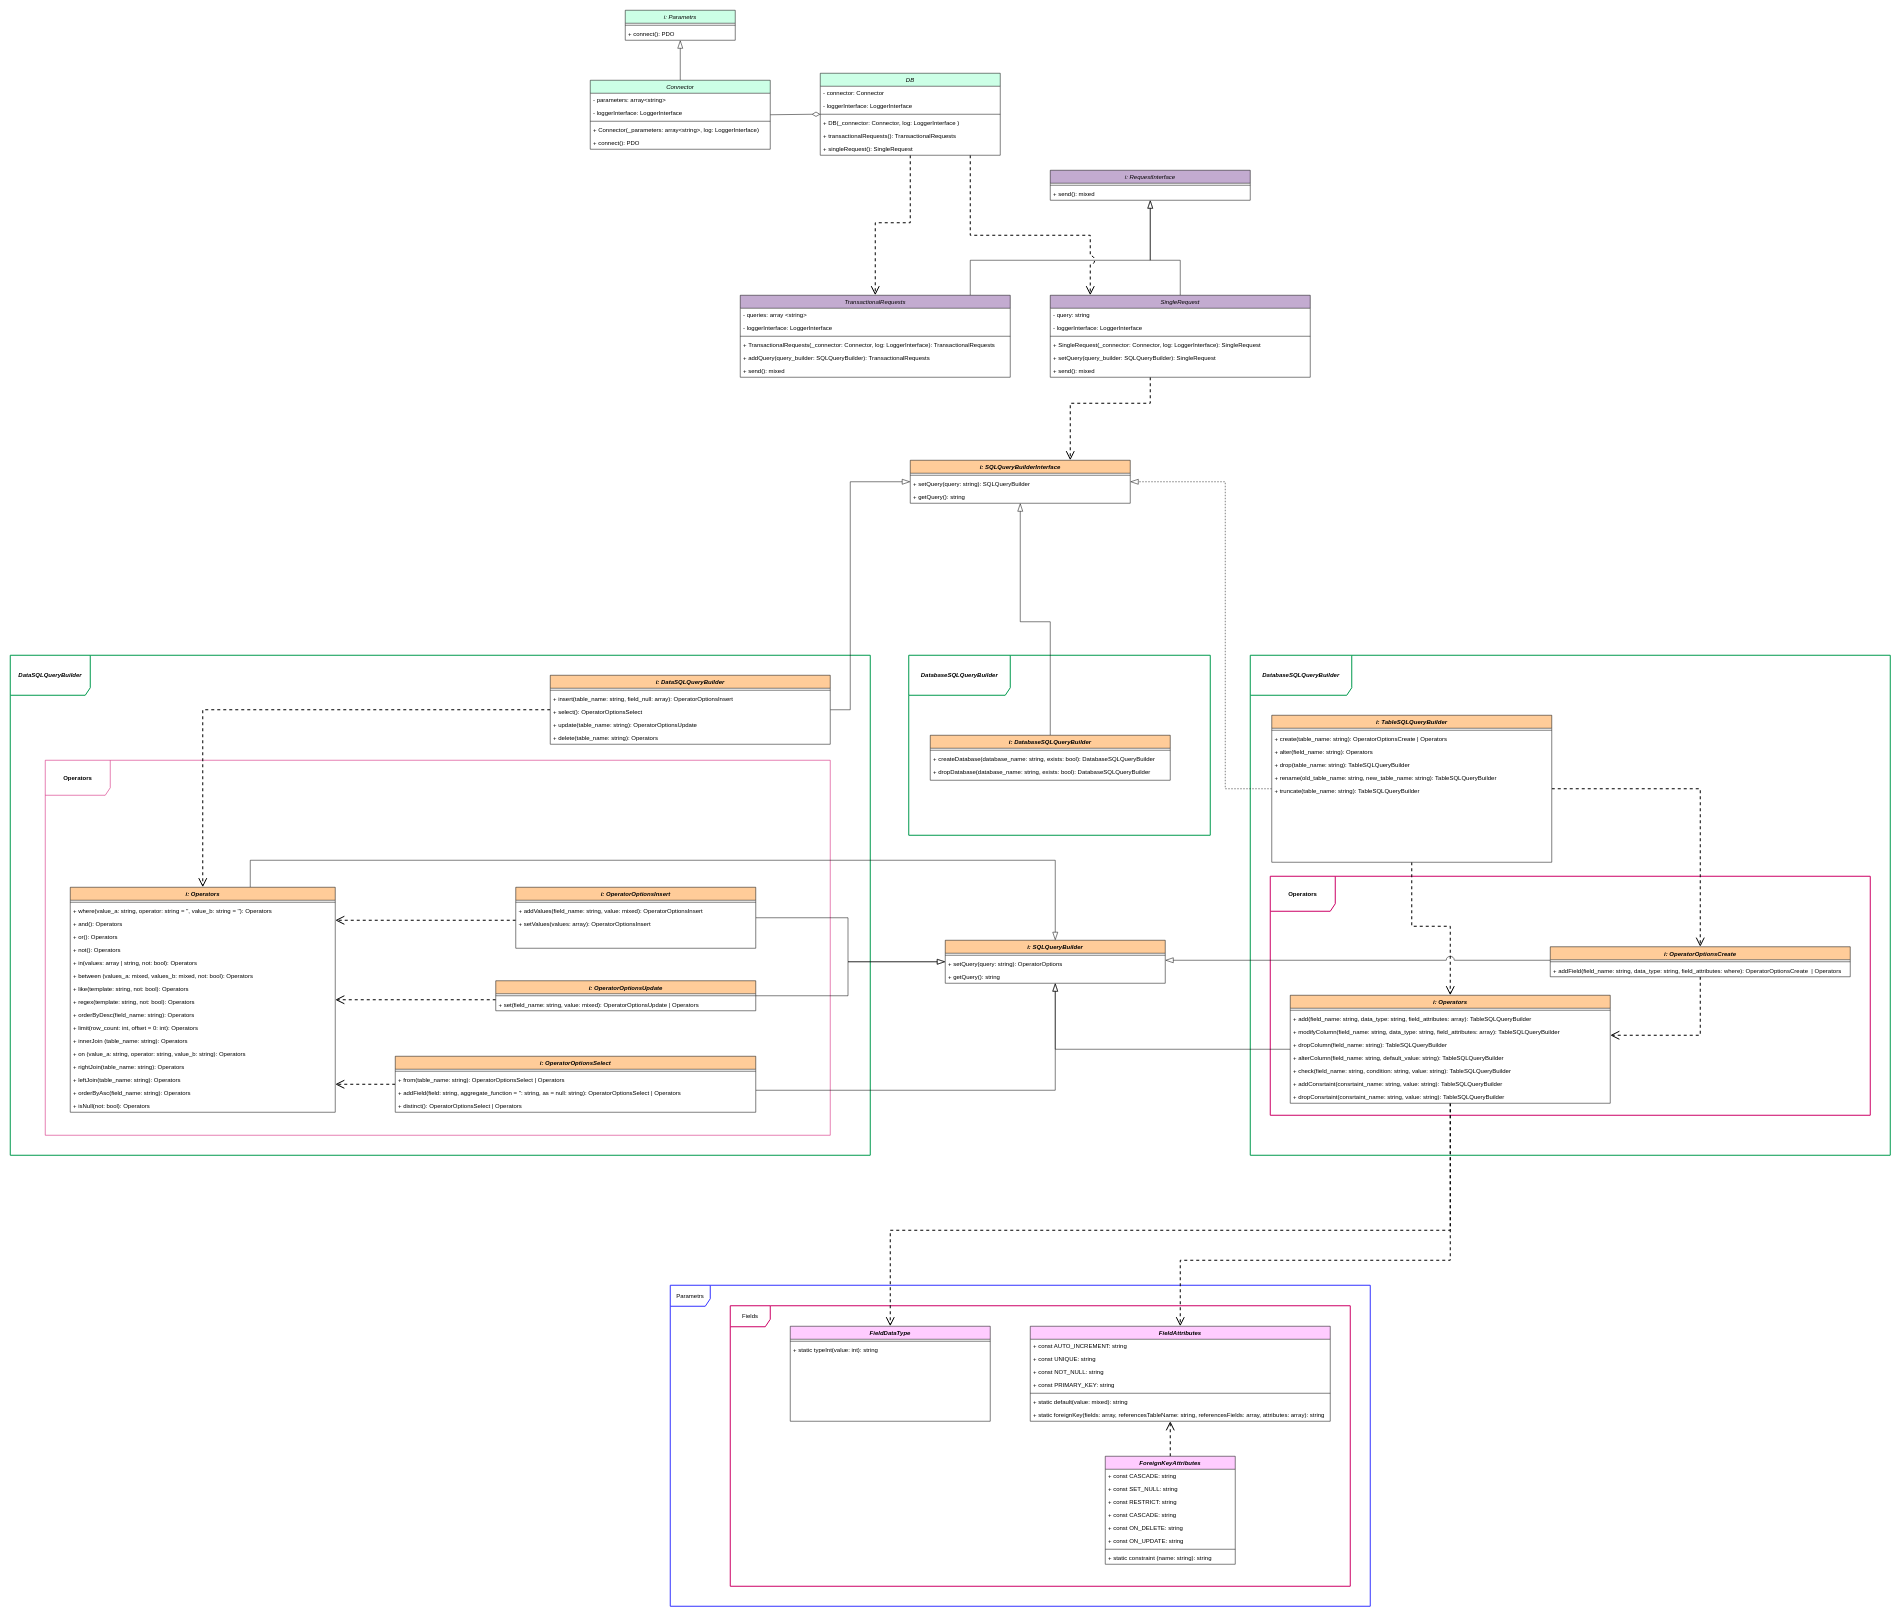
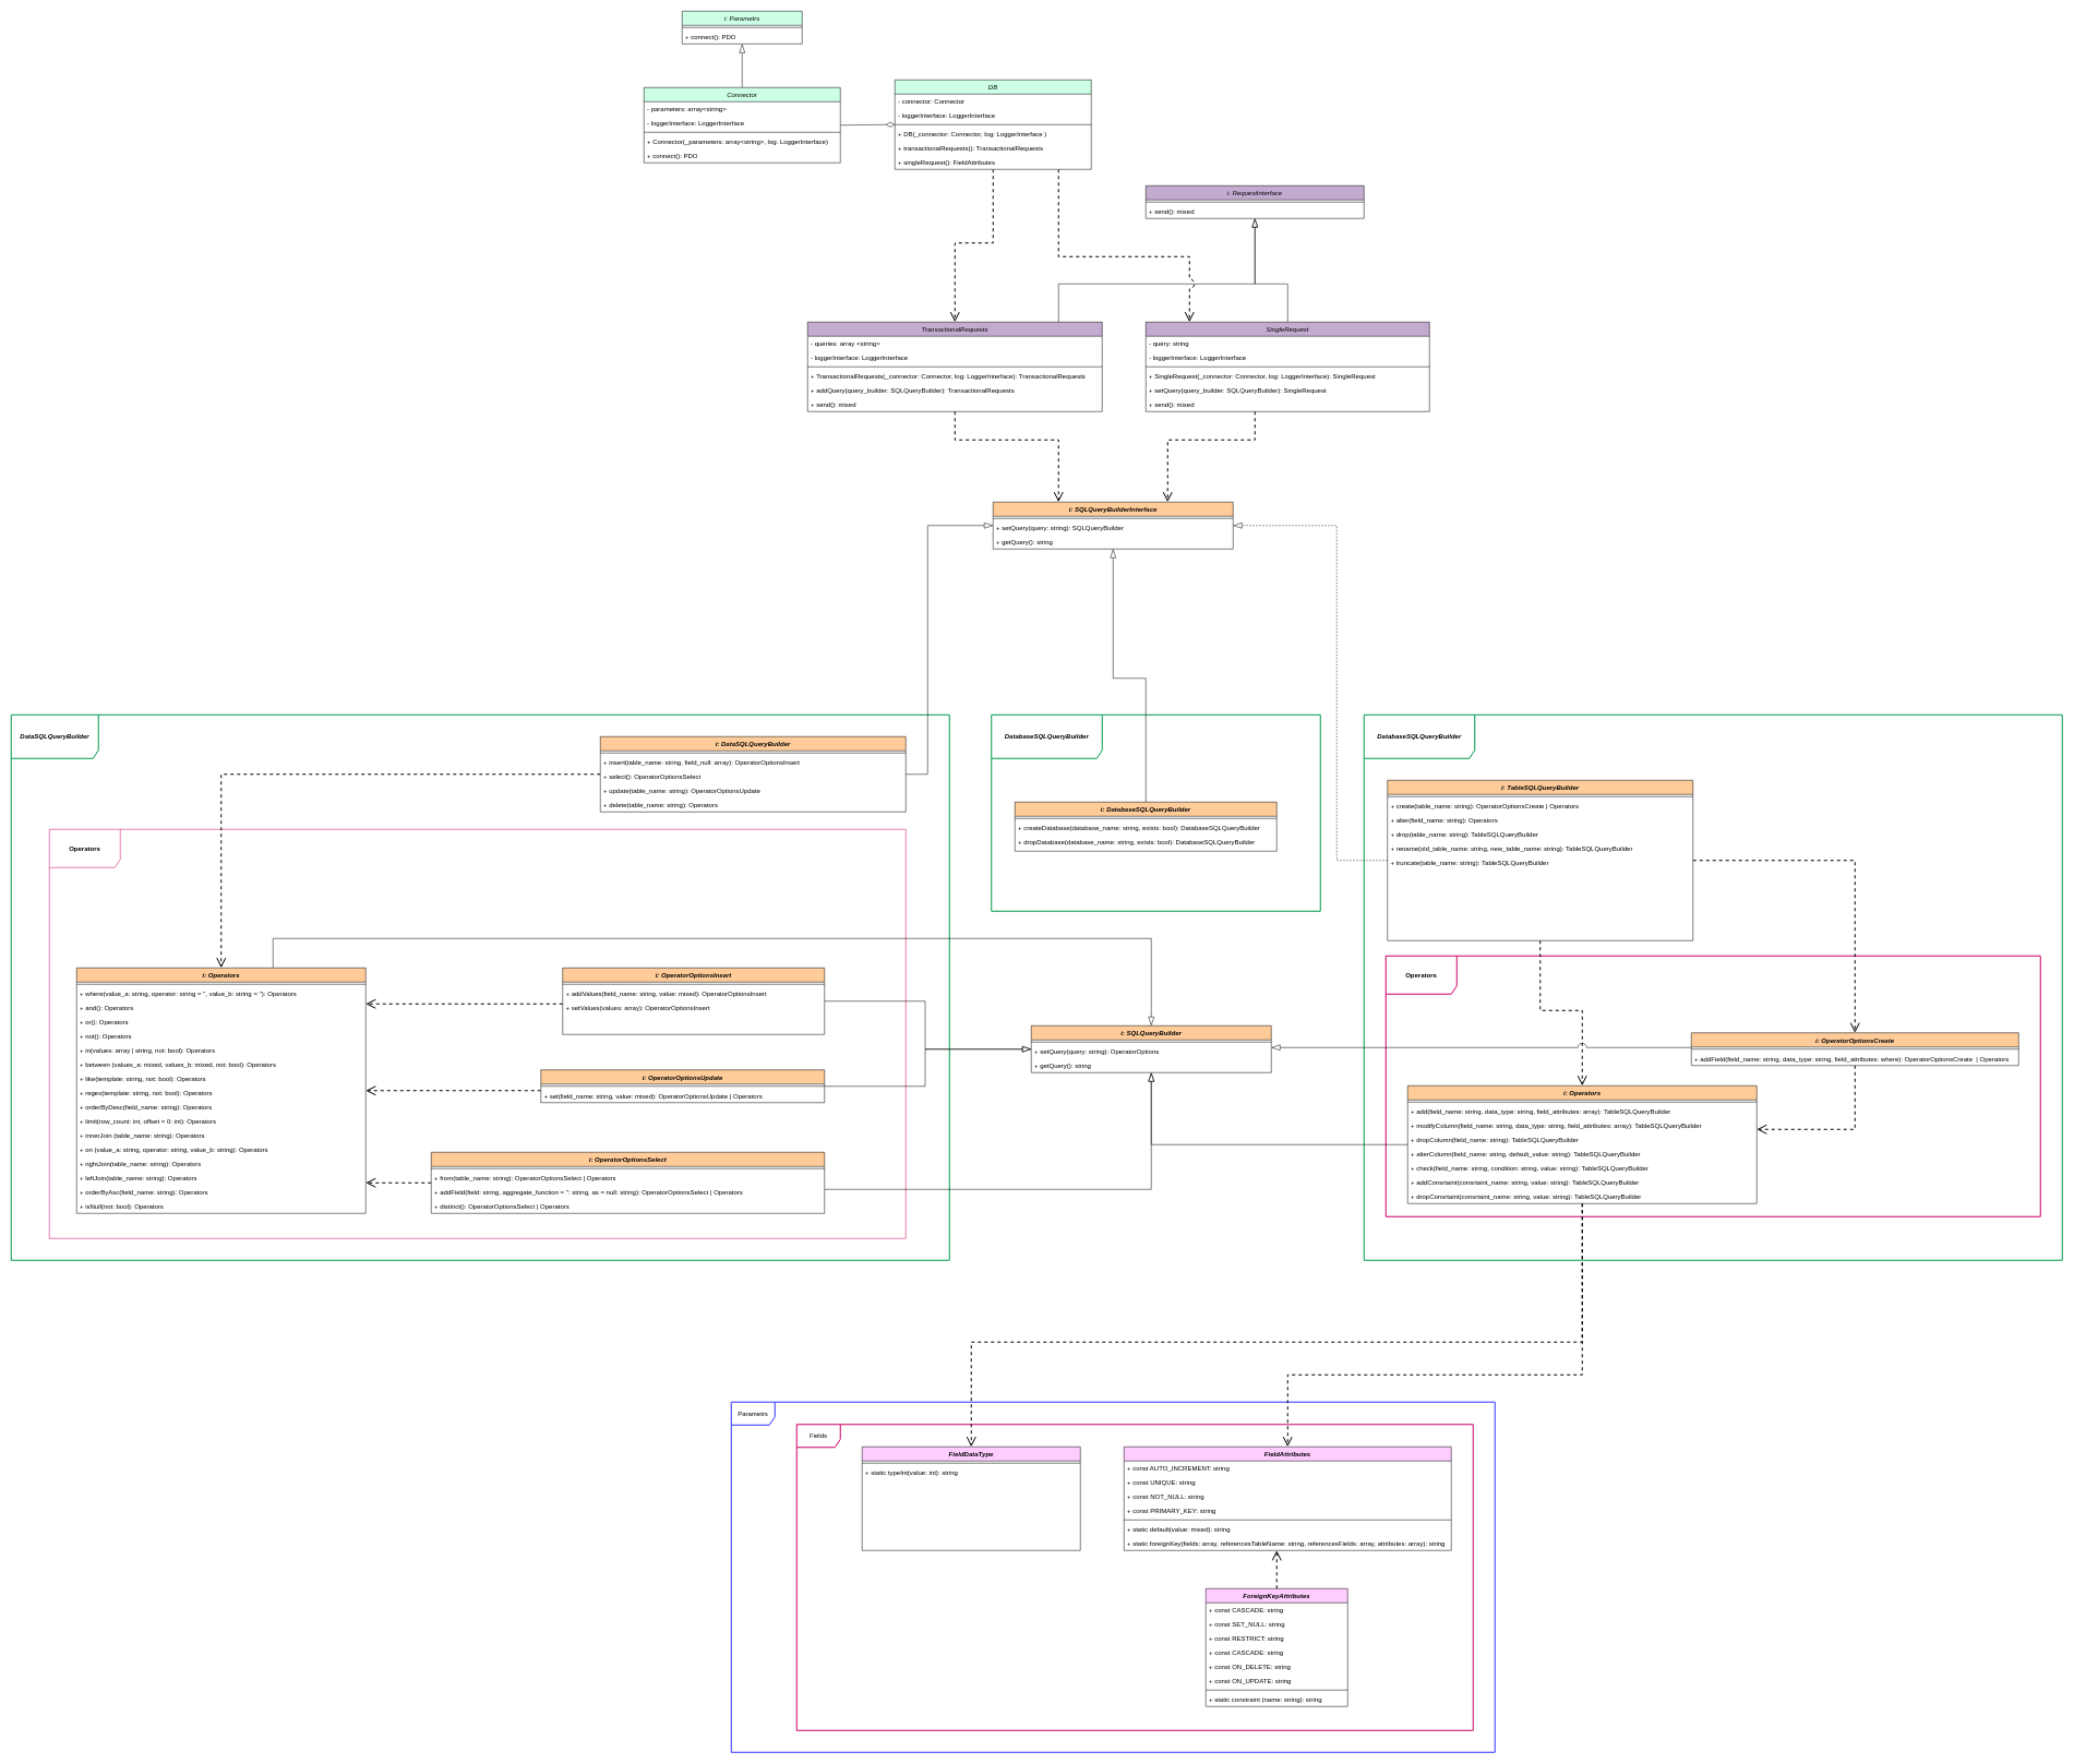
- <mxCell id="83" value="+ singleRequest(): SingleRequest" style="text;align=left;verticalAlign=top;spacingLeft=4;spacingRight=4;overflow=hidden;rotatable=0;points=[[0,0.5],[1,0.5]];portConstraint=eastwest;" parent="77" vertex="1"><mxGeometry y="138" width="360" height="26" as="geometry" /></mxCell>
+ <mxCell id="83" value="+ singleRequest(): FieldAttributes" style="text;align=left;verticalAlign=top;spacingLeft=4;spacingRight=4;overflow=hidden;rotatable=0;points=[[0,0.5],[1,0.5]];portConstraint=eastwest;" parent="77" vertex="1"><mxGeometry y="138" width="360" height="26" as="geometry" /></mxCell>
+ <mxCell id="10" style="edgeStyle=orthogonalEdgeStyle;rounded=0;jumpStyle=arc;jumpSize=16;orthogonalLoop=1;jettySize=auto;html=1;dashed=1;strokeColor=#000000;strokeWidth=2;endArrow=open;endFill=0;endSize=14;" parent="1" source="11" target="35" edge="1"><mxGeometry relative="1" as="geometry"><Array as="points"><mxPoint x="1750" y="806" /><mxPoint x="1940" y="806" /></Array></mxGeometry></mxCell>
